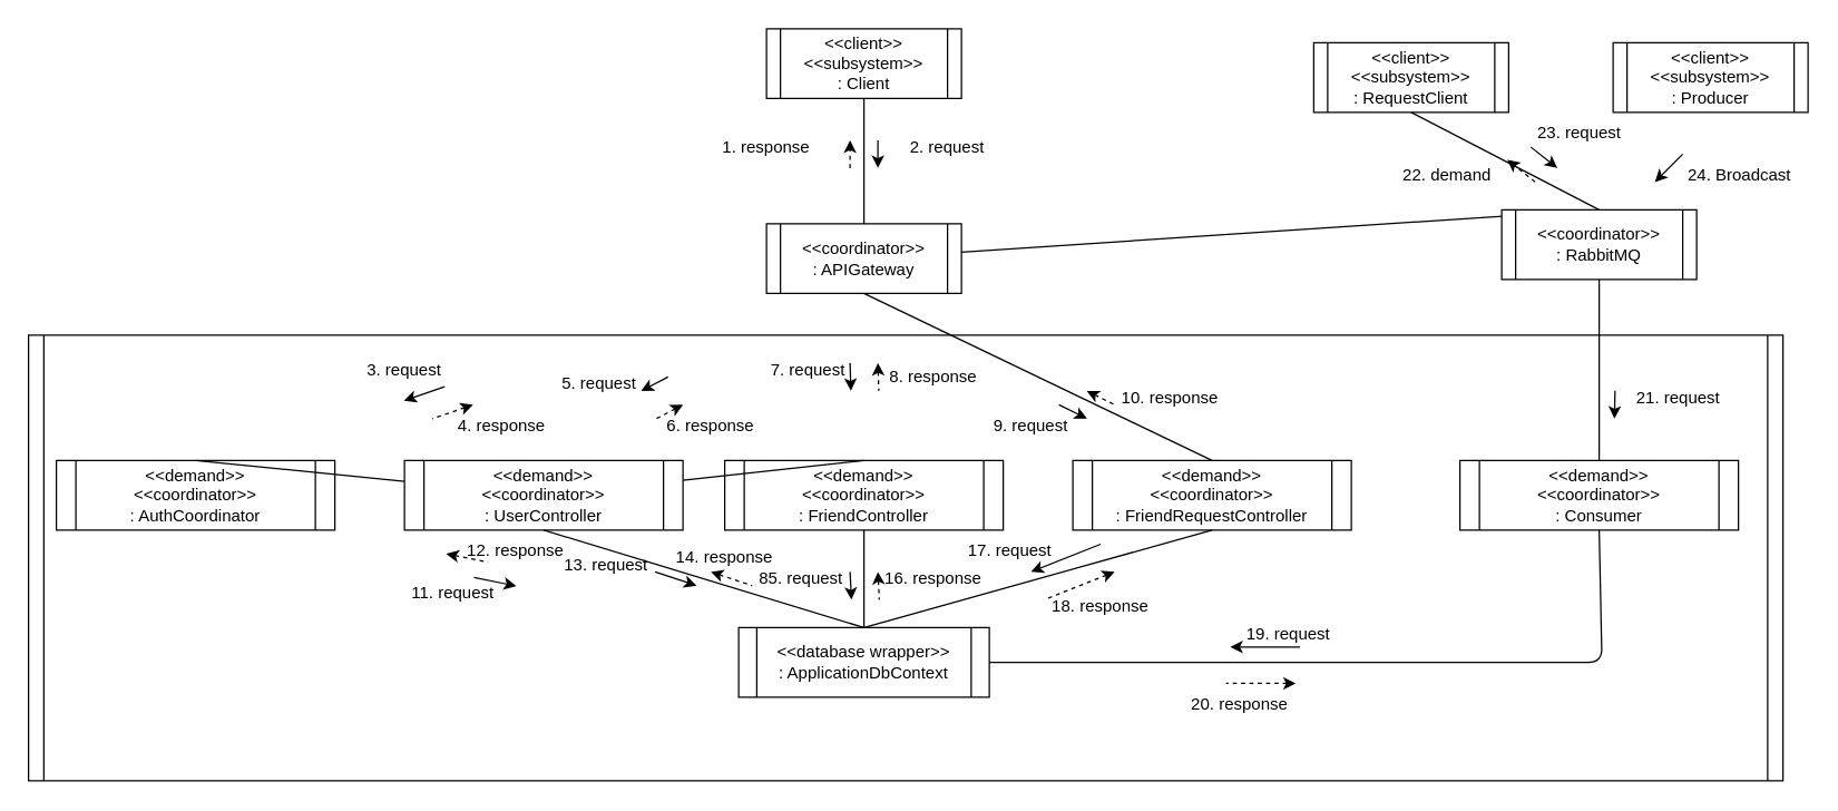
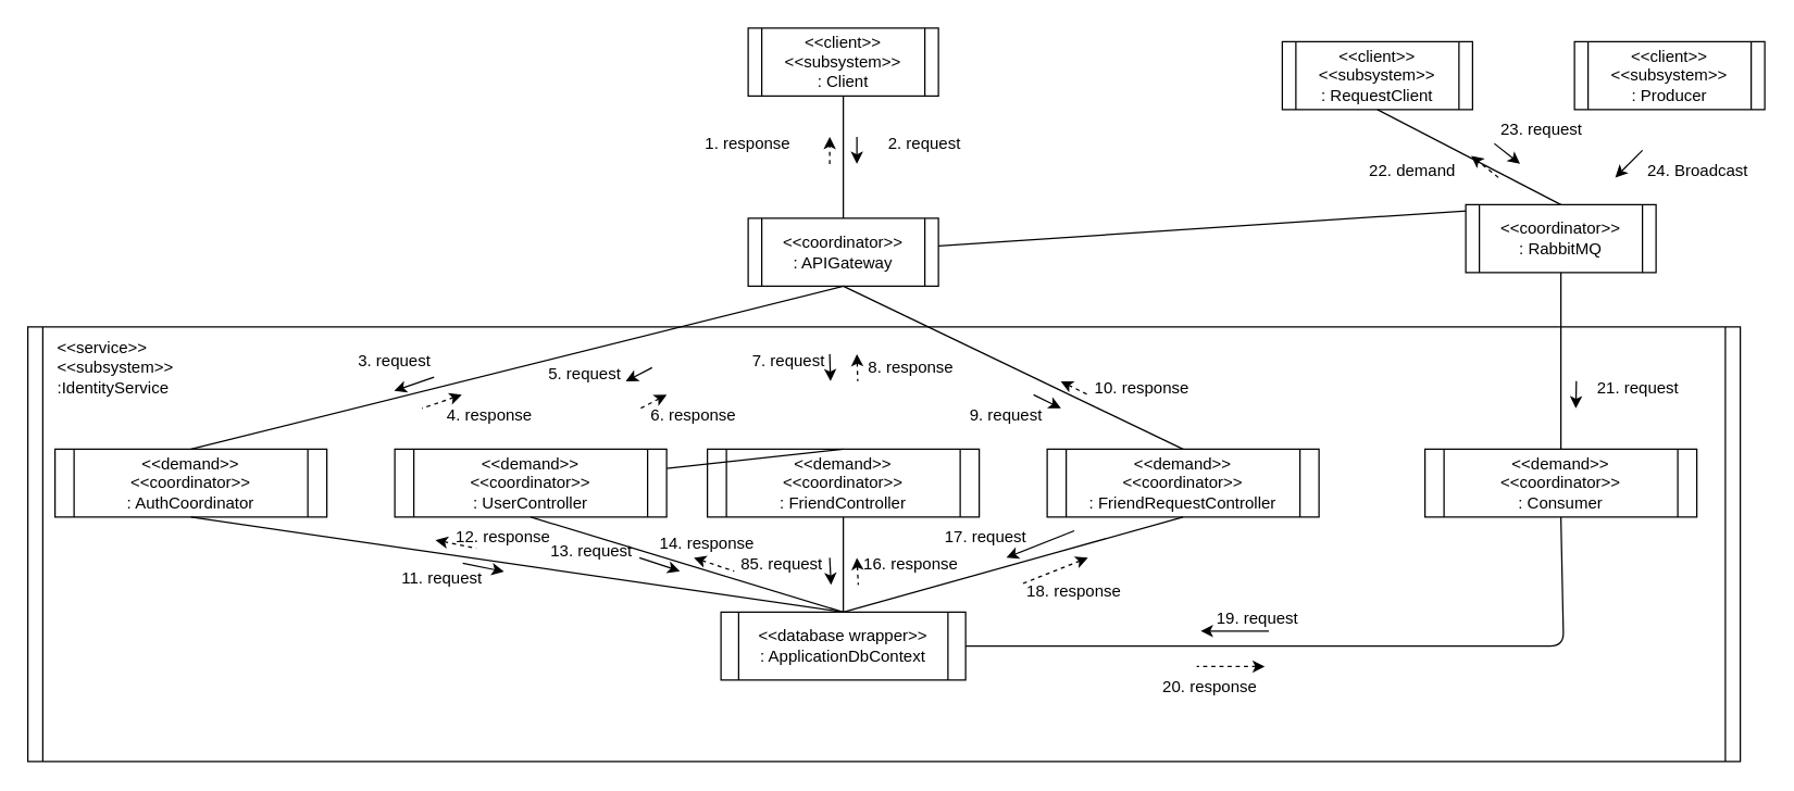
+ <mxCell id="3" value="&amp;lt;&amp;lt;service&amp;gt;&amp;gt;&lt;br&gt;&amp;lt;&amp;lt;subsystem&amp;gt;&amp;gt;&lt;br&gt;:IdentityService" style="text;html=1;strokeColor=none;fillColor=none;align=left;verticalAlign=middle;whiteSpace=wrap;rounded=0;" parent="1" vertex="1"><mxGeometry x="40" y="250" width="160" height="40" as="geometry" /></mxCell>
- <mxCell id="40" value="" style="endArrow=none;html=1;exitX=0.5;exitY=0;exitDx=0;exitDy=0;" parent="1" source="39" target="29" edge="1"><mxGeometry width="50" height="50" relative="1" as="geometry"><mxPoint x="360" y="300" as="sourcePoint" /><mxPoint x="360" y="180" as="targetPoint" /></mxGeometry></mxCell>
+ <mxCell id="40" value="" style="endArrow=none;html=1;entryX=0.5;entryY=1;entryDx=0;entryDy=0;exitX=0.5;exitY=0;exitDx=0;exitDy=0;" parent="1" source="39" target="4" edge="1"><mxGeometry width="50" height="50" relative="1" as="geometry"><mxPoint x="360" y="300" as="sourcePoint" /><mxPoint x="360" y="180" as="targetPoint" /></mxGeometry></mxCell>
+ <mxCell id="42" value="" style="endArrow=none;html=1;entryX=0.5;entryY=0;entryDx=0;entryDy=0;exitX=0.5;exitY=1;exitDx=0;exitDy=0;" parent="1" source="39" target="9" edge="1"><mxGeometry width="50" height="50" relative="1" as="geometry"><mxPoint x="220" y="400" as="sourcePoint" /><mxPoint x="450" y="470" as="targetPoint" /></mxGeometry></mxCell>
